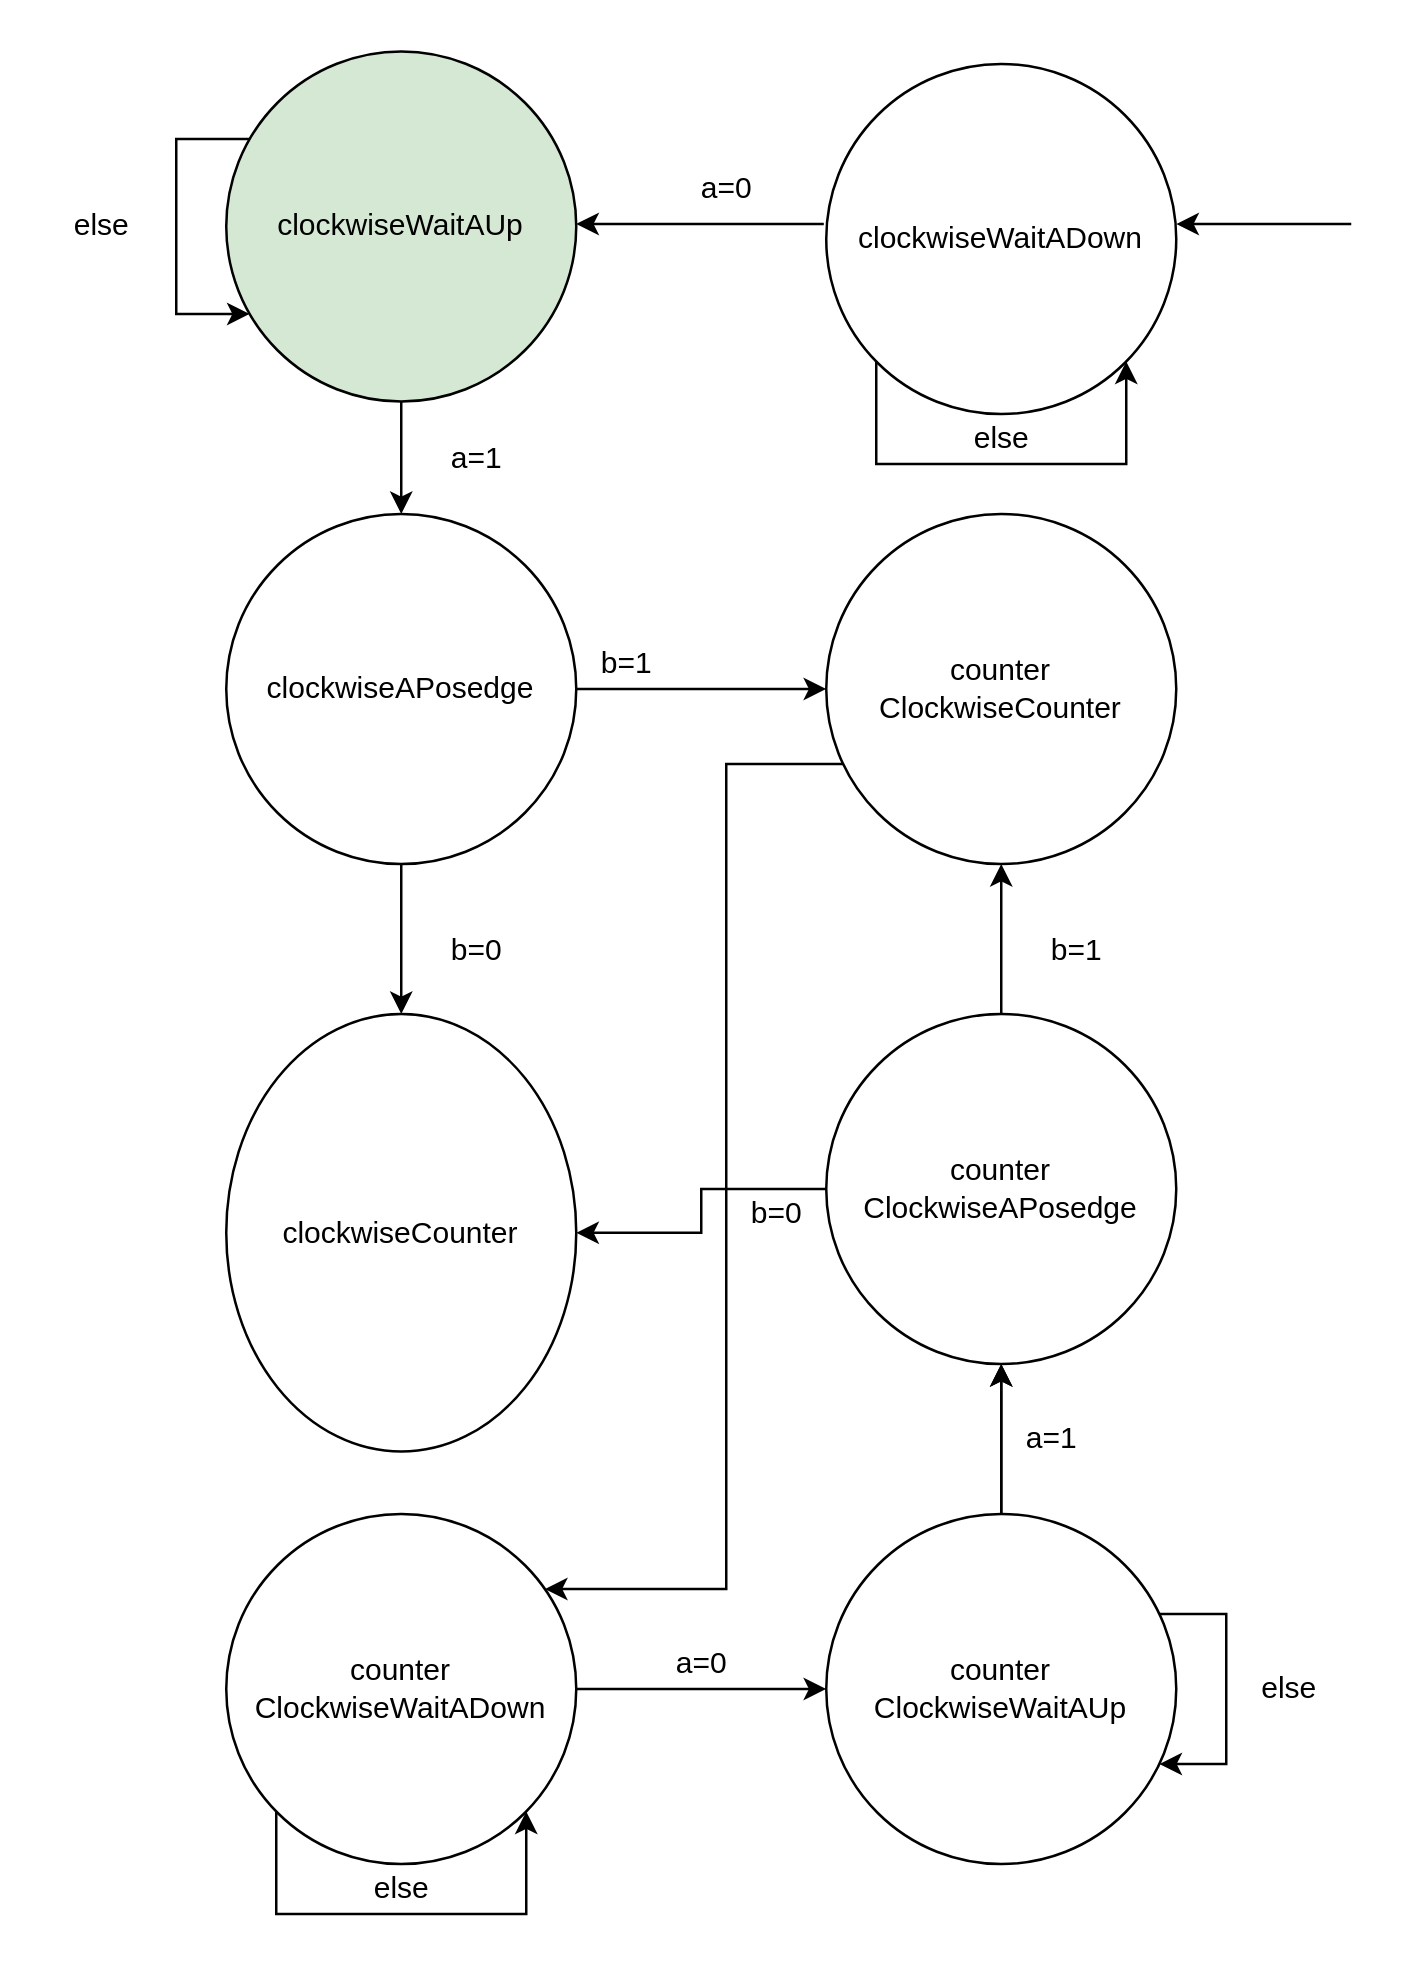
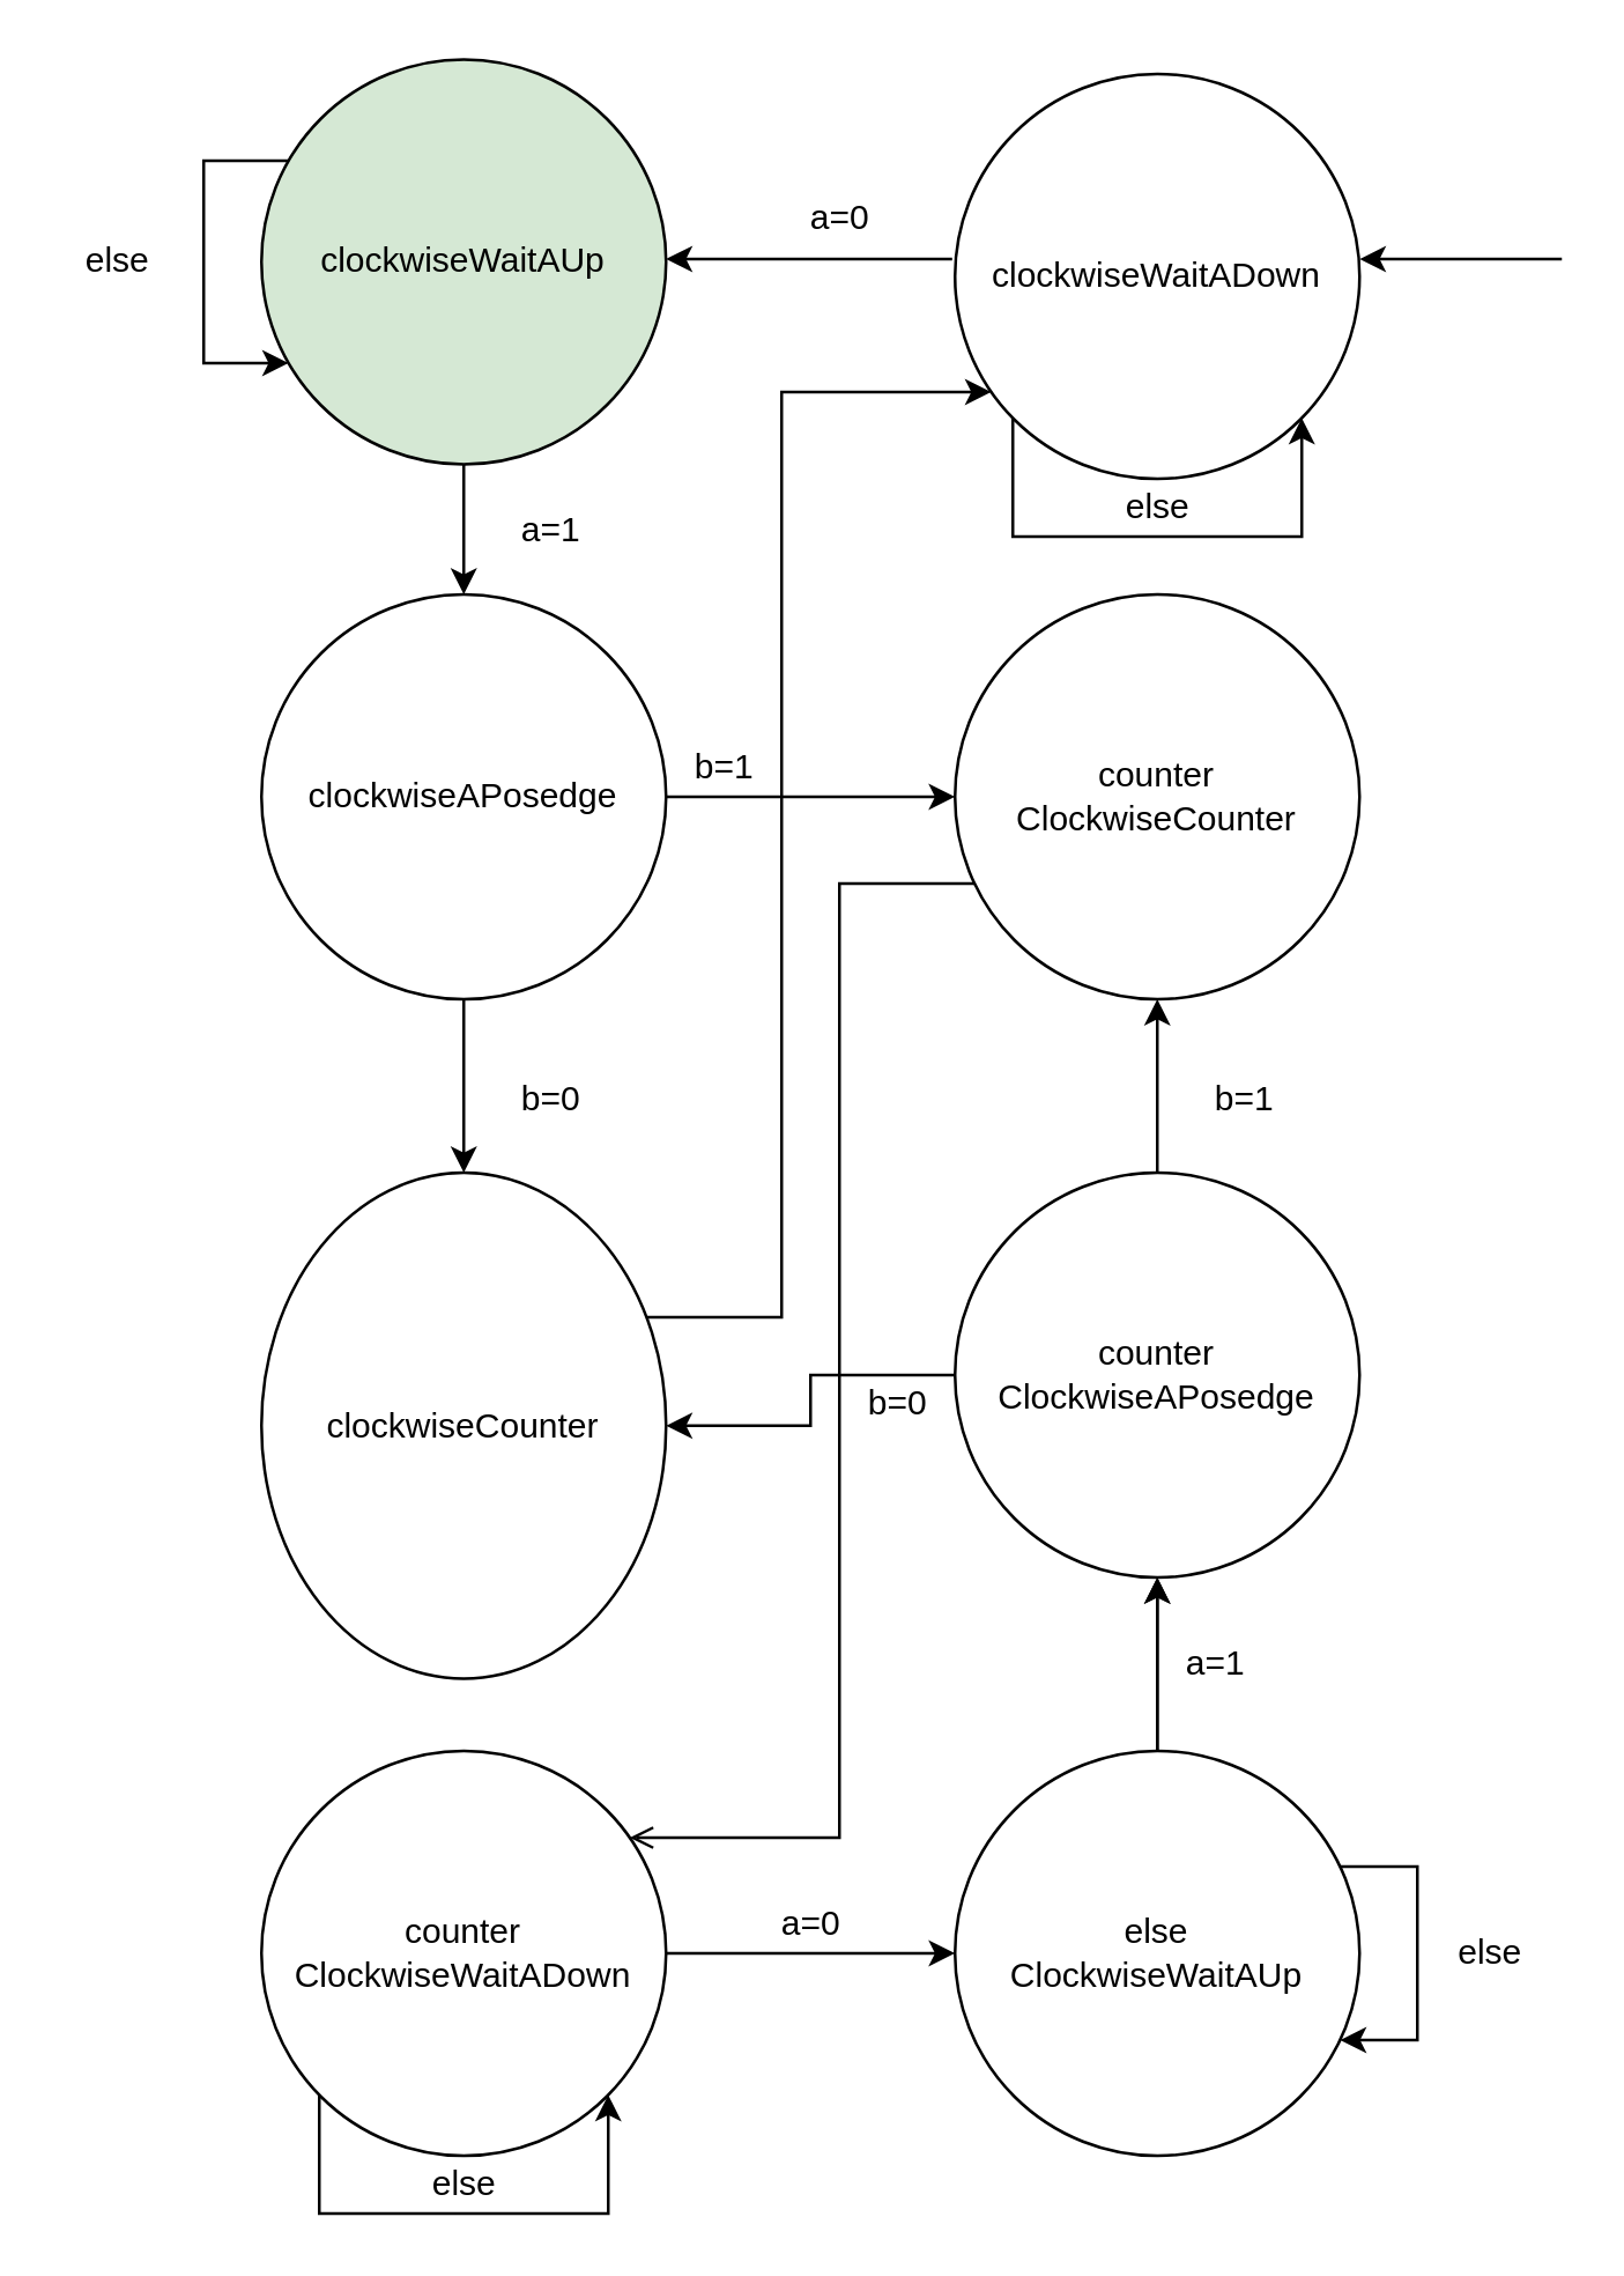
+ <mxCell id="9" style="edgeStyle=orthogonalEdgeStyle;rounded=0;orthogonalLoop=1;jettySize=auto;html=1;" edge="1" parent="1" source="10" target="3"><mxGeometry relative="1" as="geometry"><Array as="points"><mxPoint x="270" y="455" /><mxPoint x="270" y="135" /></Array></mxGeometry></mxCell>
- <mxCell id="19" style="edgeStyle=orthogonalEdgeStyle;rounded=0;orthogonalLoop=1;jettySize=auto;html=1;" edge="1" parent="1" source="20" target="12"><mxGeometry relative="1" as="geometry"><Array as="points"><mxPoint x="290" y="305" /><mxPoint x="290" y="635" /></Array></mxGeometry></mxCell>
+ <mxCell id="19" style="edgeStyle=orthogonalEdgeStyle;rounded=0;orthogonalLoop=1;jettySize=auto;html=1;endArrow=open;" edge="1" parent="1" source="20" target="12"><mxGeometry relative="1" as="geometry"><Array as="points"><mxPoint x="290" y="305" /><mxPoint x="290" y="635" /></Array></mxGeometry></mxCell>
- <mxCell id="15" value="&lt;div&gt;counter&lt;/div&gt;&lt;div&gt;ClockwiseWaitAUp&lt;/div&gt;" style="ellipse;whiteSpace=wrap;html=1;aspect=fixed;" vertex="1" parent="1"><mxGeometry x="330" y="605" width="140" height="140" as="geometry" /></mxCell>
+ <mxCell id="15" value="&lt;div&gt;else&lt;/div&gt;&lt;div&gt;ClockwiseWaitAUp&lt;/div&gt;" style="ellipse;whiteSpace=wrap;html=1;aspect=fixed;" vertex="1" parent="1"><mxGeometry x="330" y="605" width="140" height="140" as="geometry" /></mxCell>
